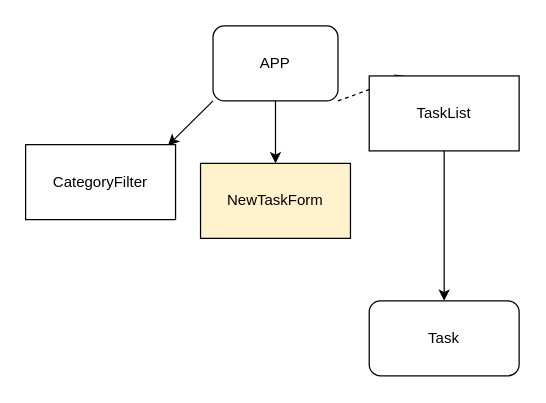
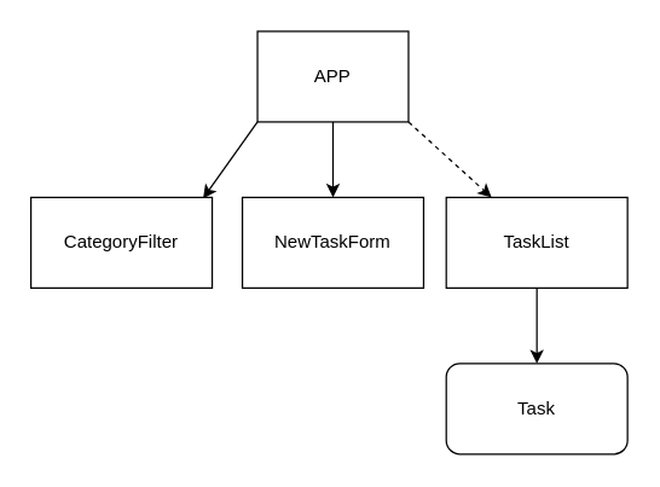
- <mxCell id="5" value="APP" style="whiteSpace=wrap;html=1;rounded=1;" vertex="1" parent="1"><mxGeometry x="170" y="20" width="100" height="60" as="geometry" /></mxCell>
+ <mxCell id="5" value="APP" style="whiteSpace=wrap;html=1;" vertex="1" parent="1"><mxGeometry x="170" y="20" width="100" height="60" as="geometry" /></mxCell>
- <mxCell id="9" value="TaskList" style="whiteSpace=wrap;html=1;" vertex="1" parent="1"><mxGeometry x="295" y="60" width="120" height="60" as="geometry" /></mxCell>
+ <mxCell id="9" value="TaskList" style="whiteSpace=wrap;html=1;" vertex="1" parent="1"><mxGeometry x="295" y="130" width="120" height="60" as="geometry" /></mxCell>
- <mxCell id="6" value="CategoryFilter" style="whiteSpace=wrap;html=1;" vertex="1" parent="1"><mxGeometry x="20" y="115" width="120" height="60" as="geometry" /></mxCell>
+ <mxCell id="6" value="CategoryFilter" style="whiteSpace=wrap;html=1;" vertex="1" parent="1"><mxGeometry x="20" y="130" width="120" height="60" as="geometry" /></mxCell>
- <mxCell id="7" value="NewTaskForm" style="whiteSpace=wrap;html=1;fillColor=#fff2cc;" vertex="1" parent="1"><mxGeometry x="160" y="130" width="120" height="60" as="geometry" /></mxCell>
+ <mxCell id="7" value="NewTaskForm" style="whiteSpace=wrap;html=1;" vertex="1" parent="1"><mxGeometry x="160" y="130" width="120" height="60" as="geometry" /></mxCell>
